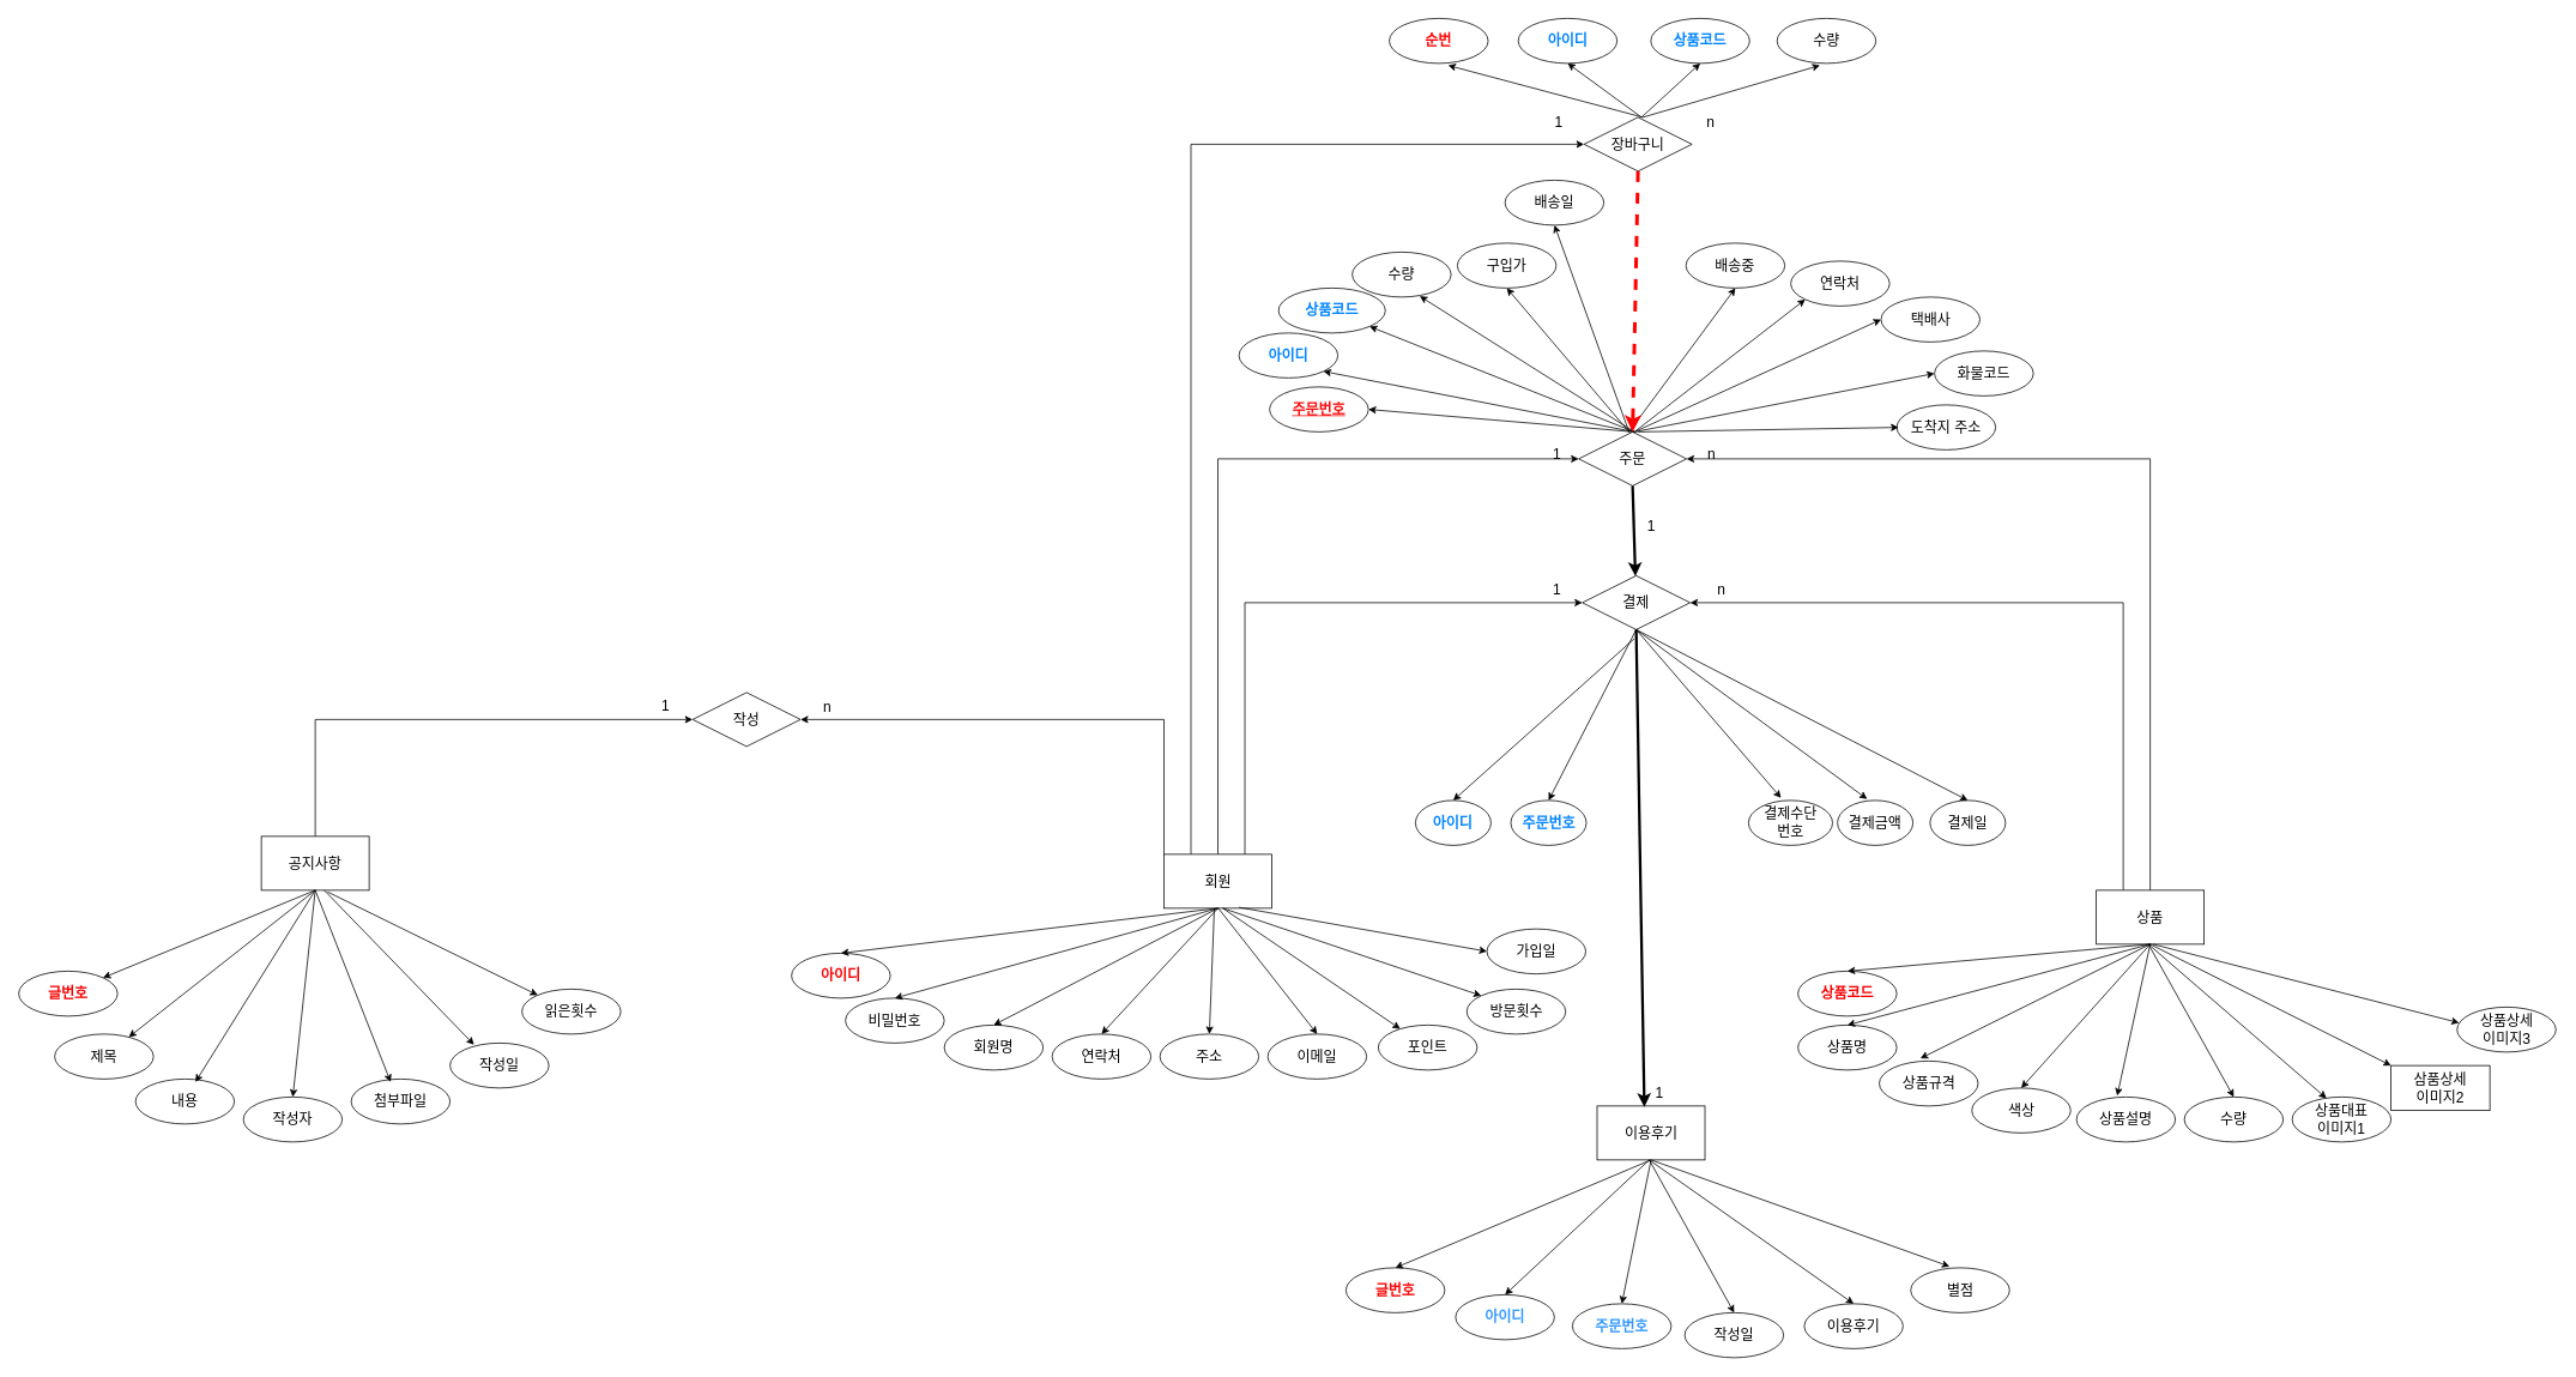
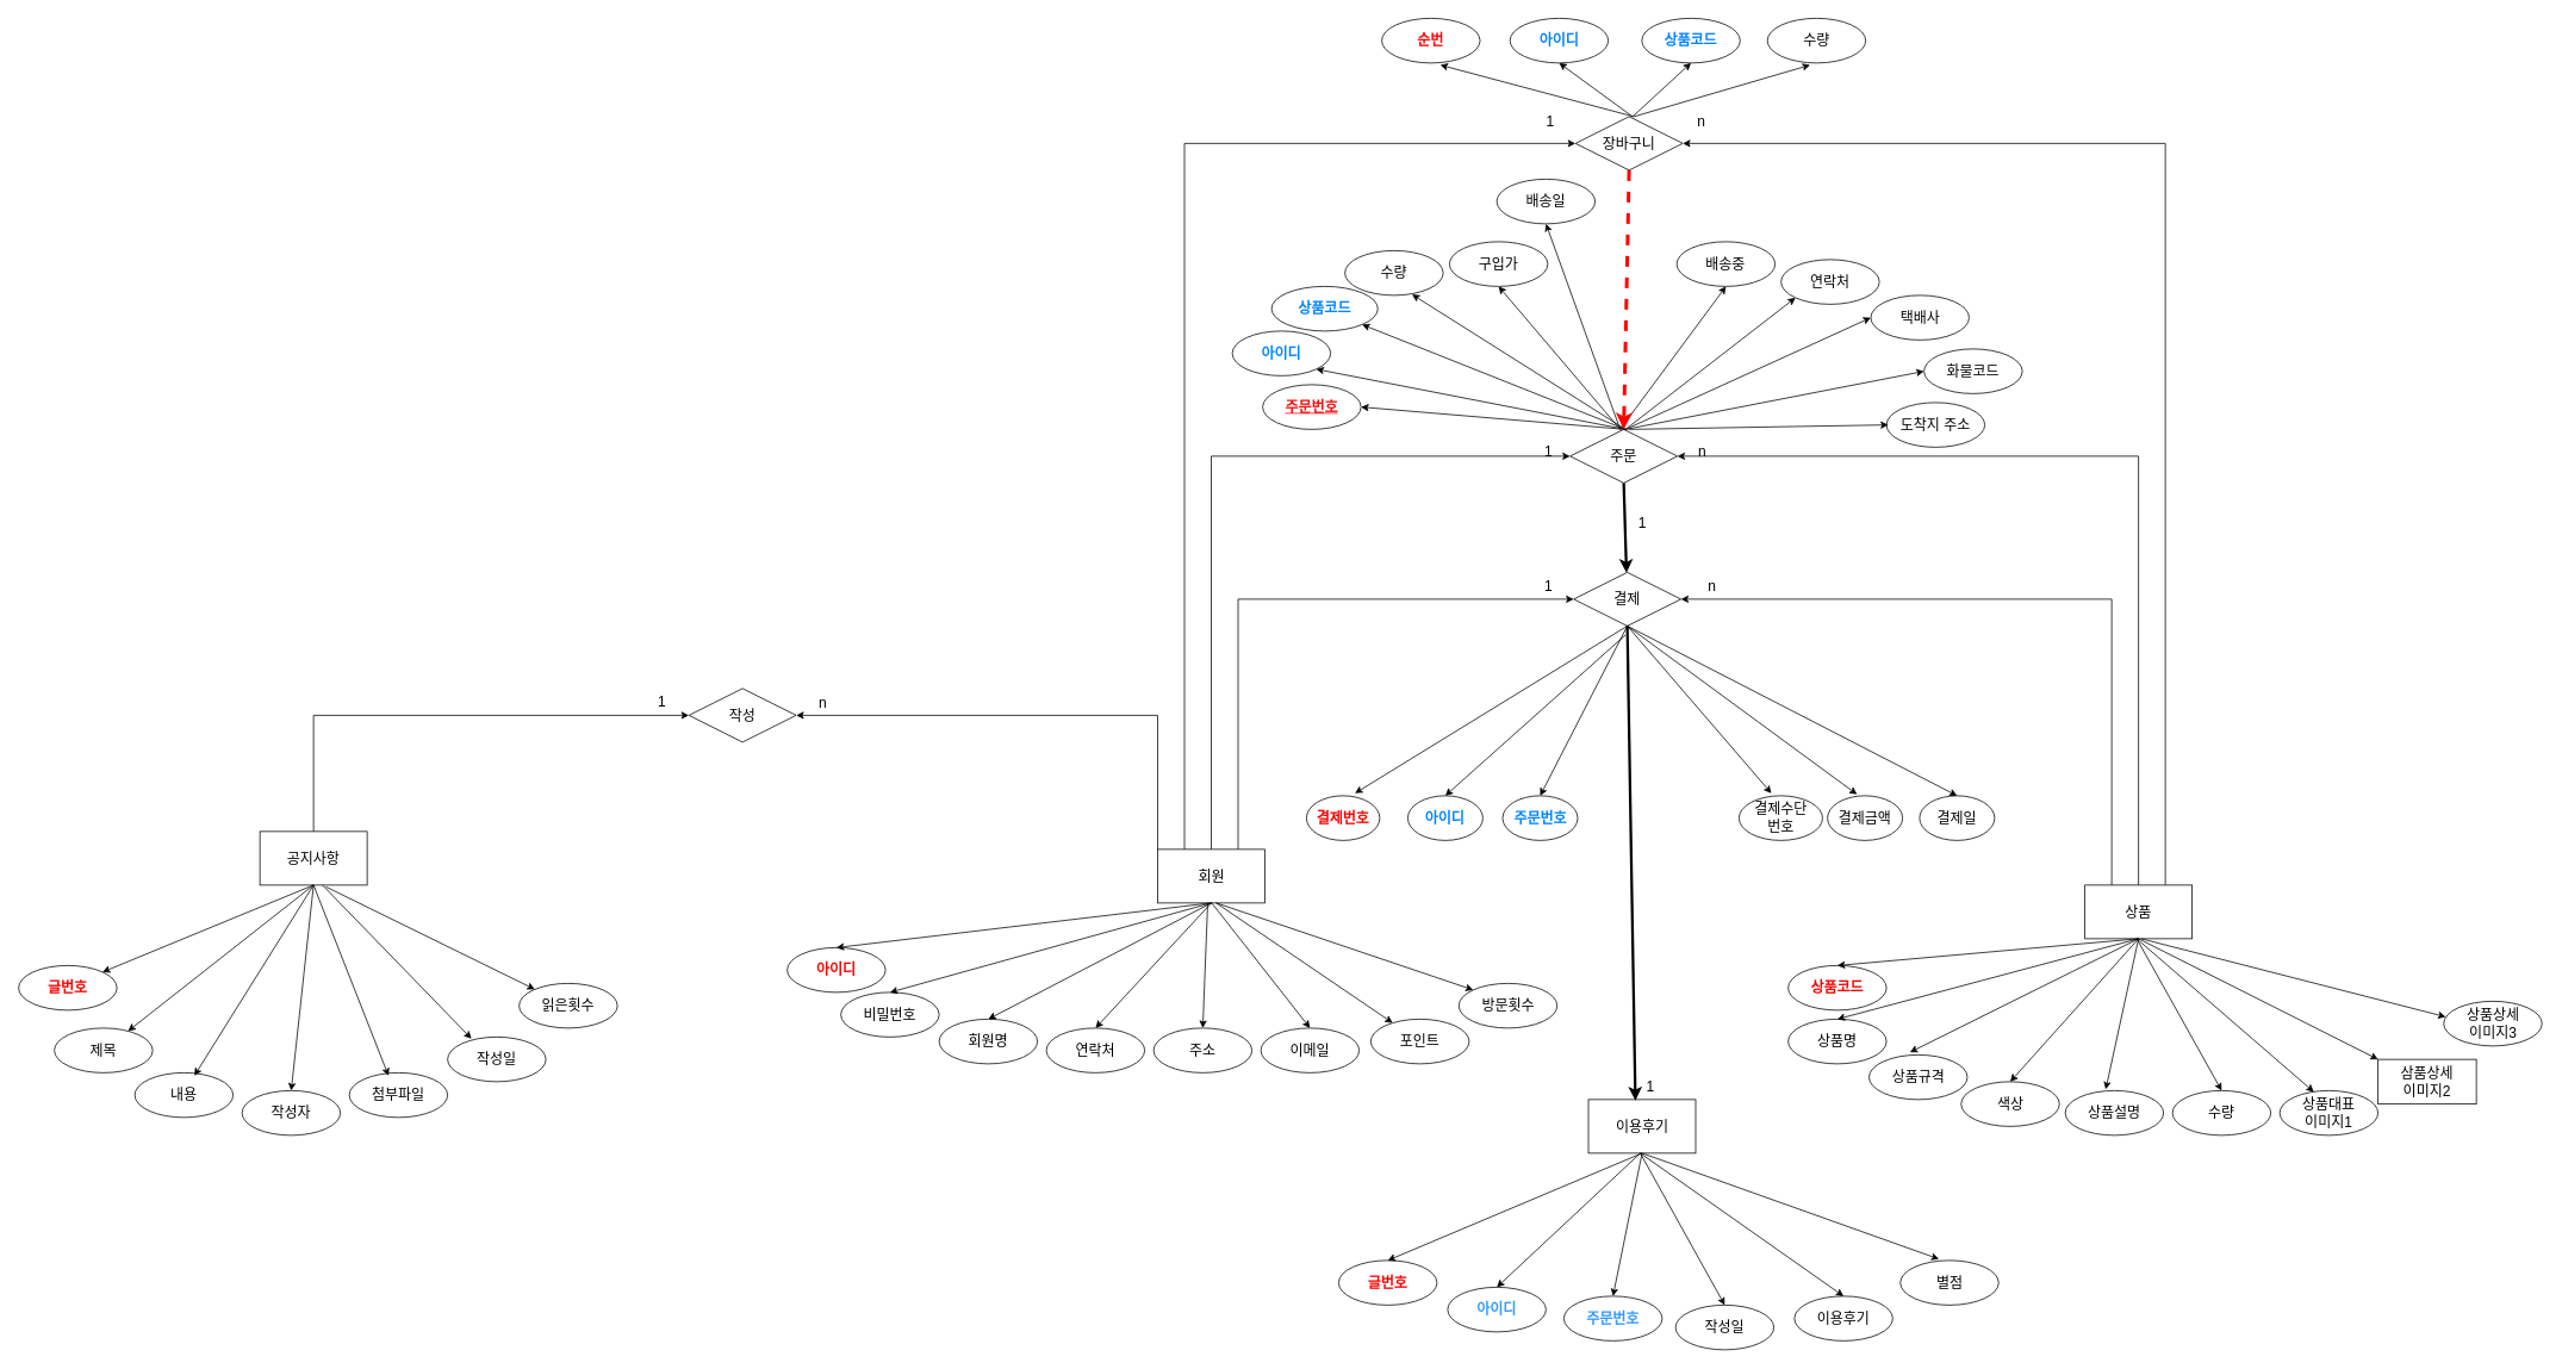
+ <mxCell id="8" style="edgeStyle=orthogonalEdgeStyle;rounded=0;orthogonalLoop=1;jettySize=auto;html=1;exitX=0.75;exitY=0;exitDx=0;exitDy=0;entryX=1;entryY=0.5;entryDx=0;entryDy=0;fontSize=16;" parent="1" source="10" target="41" edge="1"><mxGeometry relative="1" as="geometry" /></mxCell>
+ <mxCell id="64" value="" style="endArrow=classic;html=1;rounded=0;exitX=0.5;exitY=1;exitDx=0;exitDy=0;entryX=0.662;entryY=-0.055;entryDx=0;entryDy=0;entryPerimeter=0;fontSize=16;" parent="1" source="54" target="56" edge="1"><mxGeometry width="50" height="50" relative="1" as="geometry"><mxPoint x="1897.5" y="740" as="sourcePoint" /><mxPoint x="1947.5" y="690" as="targetPoint" /></mxGeometry></mxCell>
+ <mxCell id="56" value="결제번호" style="ellipse;whiteSpace=wrap;html=1;fontSize=16;fontStyle=1;fontColor=#f70202;" parent="1" vertex="1"><mxGeometry x="1461" y="890" width="82" height="50" as="geometry" /></mxCell>
- <mxCell id="135" value="" style="endArrow=classic;html=1;rounded=0;entryX=0;entryY=0.5;entryDx=0;entryDy=0;fontSize=16;exitX=0.696;exitY=0.983;exitDx=0;exitDy=0;exitPerimeter=0;" edge="1" parent="1" source="6" target="134"><mxGeometry width="50" height="50" relative="1" as="geometry"><mxPoint x="1370" y="1020" as="sourcePoint" /><mxPoint x="1658" y="1117" as="targetPoint" /></mxGeometry></mxCell>
- <mxCell id="134" value="가입일" style="ellipse;whiteSpace=wrap;html=1;fontSize=16;" vertex="1" parent="1"><mxGeometry x="1653.88" y="1033" width="110" height="50" as="geometry" /></mxCell>
